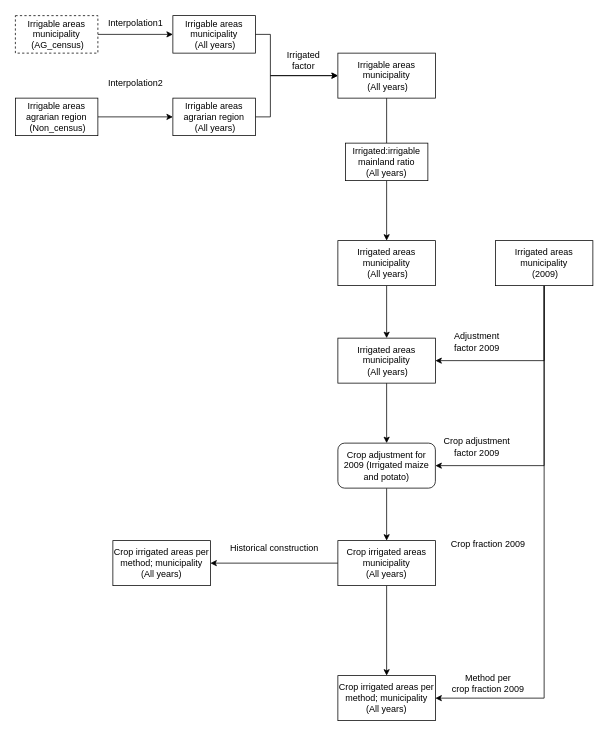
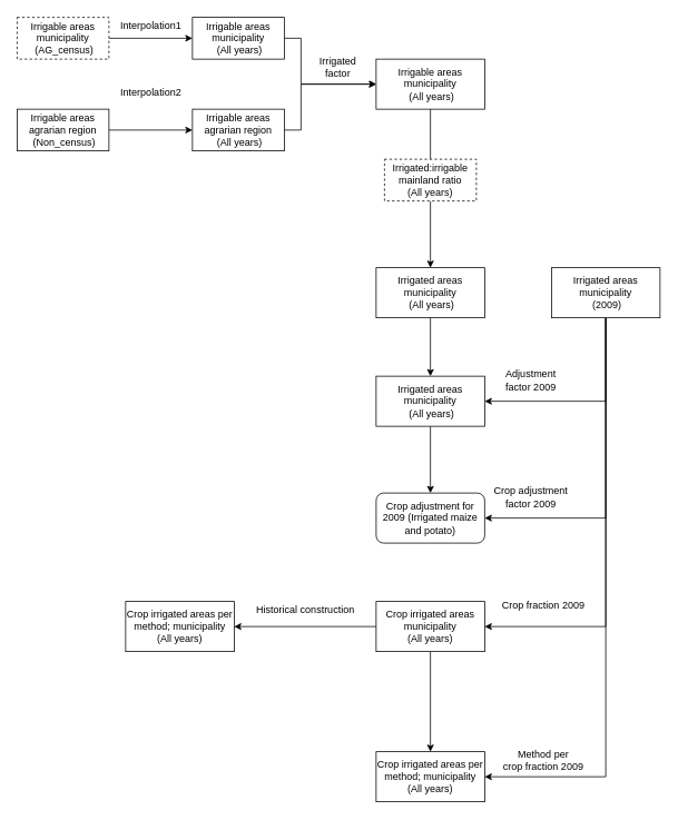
- <mxCell id="16" value="Irrigated:irrigable mainland ratio&lt;br&gt;(All years)" style="rounded=0;whiteSpace=wrap;html=1;" vertex="1" parent="1"><mxGeometry x="460" y="190" width="110" height="50" as="geometry" /></mxCell>
+ <mxCell id="16" value="Irrigated:irrigable mainland ratio&lt;br&gt;(All years)" style="rounded=0;whiteSpace=wrap;html=1;dashed=1;" vertex="1" parent="1"><mxGeometry x="460" y="190" width="110" height="50" as="geometry" /></mxCell>
- <mxCell id="27" style="edgeStyle=orthogonalEdgeStyle;rounded=0;orthogonalLoop=1;jettySize=auto;html=1;endArrow=classic;endFill=1;" edge="1" parent="1" source="28" target="32"><mxGeometry relative="1" as="geometry" /></mxCell>
+ <mxCell id="21" style="edgeStyle=orthogonalEdgeStyle;rounded=0;orthogonalLoop=1;jettySize=auto;html=1;entryX=1;entryY=0.5;entryDx=0;entryDy=0;endArrow=classic;endFill=1;" edge="1" parent="1" source="23" target="32"><mxGeometry relative="1" as="geometry"><Array as="points"><mxPoint x="725" y="750" /></Array></mxGeometry></mxCell>
